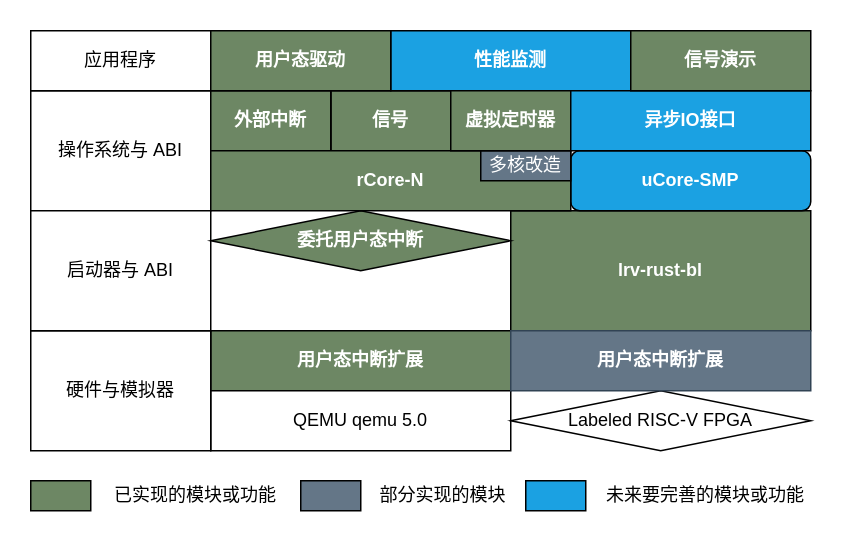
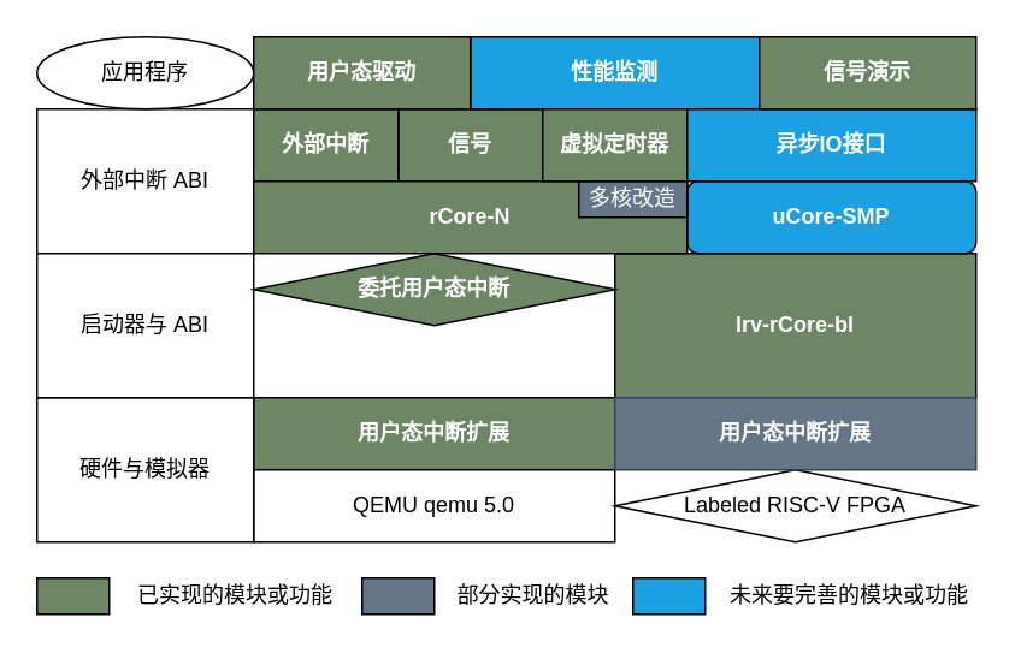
- <mxCell id="13" value="应用程序" style="rounded=0;whiteSpace=wrap;html=1;" parent="1" vertex="1"><mxGeometry x="20" y="20" width="120" height="40" as="geometry" /></mxCell>
+ <mxCell id="13" value="应用程序" style="ellipse;whiteSpace=wrap;html=1;" parent="1" vertex="1"><mxGeometry x="20" y="20" width="120" height="40" as="geometry" /></mxCell>
- <mxCell id="11" value="操作系统与 ABI" style="rounded=0;whiteSpace=wrap;html=1;" parent="1" vertex="1"><mxGeometry x="20" y="60" width="120" height="80" as="geometry" /></mxCell>
+ <mxCell id="11" value="外部中断 ABI" style="rounded=0;whiteSpace=wrap;html=1;" parent="1" vertex="1"><mxGeometry x="20" y="60" width="120" height="80" as="geometry" /></mxCell>
- <mxCell id="6" value="lrv-rust-bl" style="rounded=0;whiteSpace=wrap;html=1;fillColor=#6d8764;fontColor=#ffffff;fontStyle=1;" parent="1" vertex="1"><mxGeometry x="340" y="140" width="200" height="80" as="geometry" /></mxCell>
+ <mxCell id="6" value="lrv-rCore-bl" style="rounded=0;whiteSpace=wrap;html=1;fillColor=#6d8764;fontColor=#ffffff;fontStyle=1;" parent="1" vertex="1"><mxGeometry x="340" y="140" width="200" height="80" as="geometry" /></mxCell>
